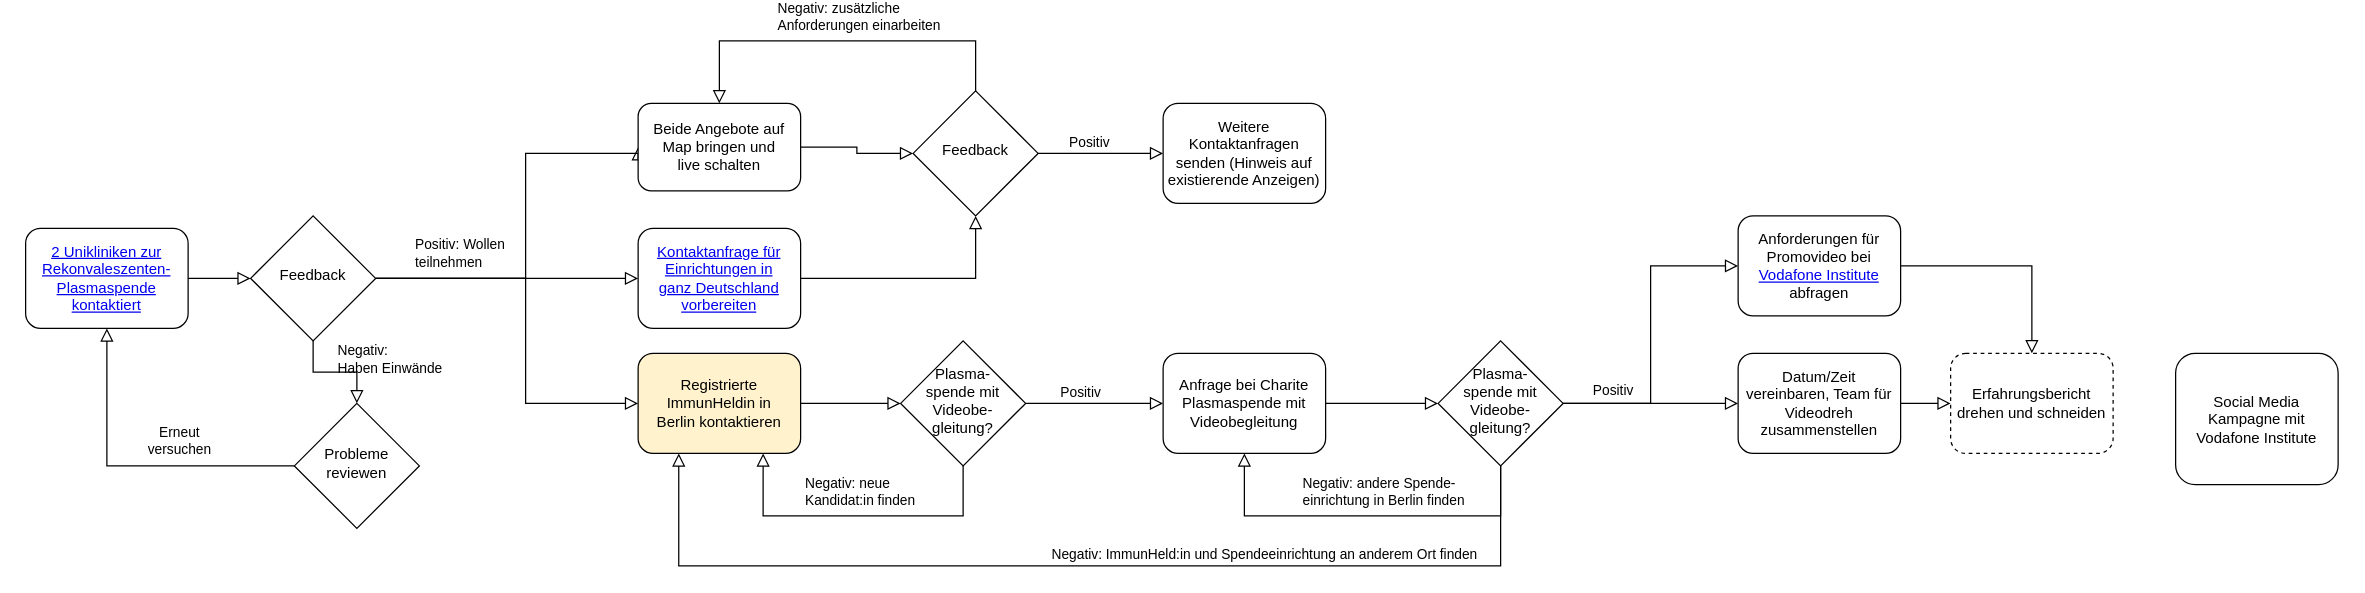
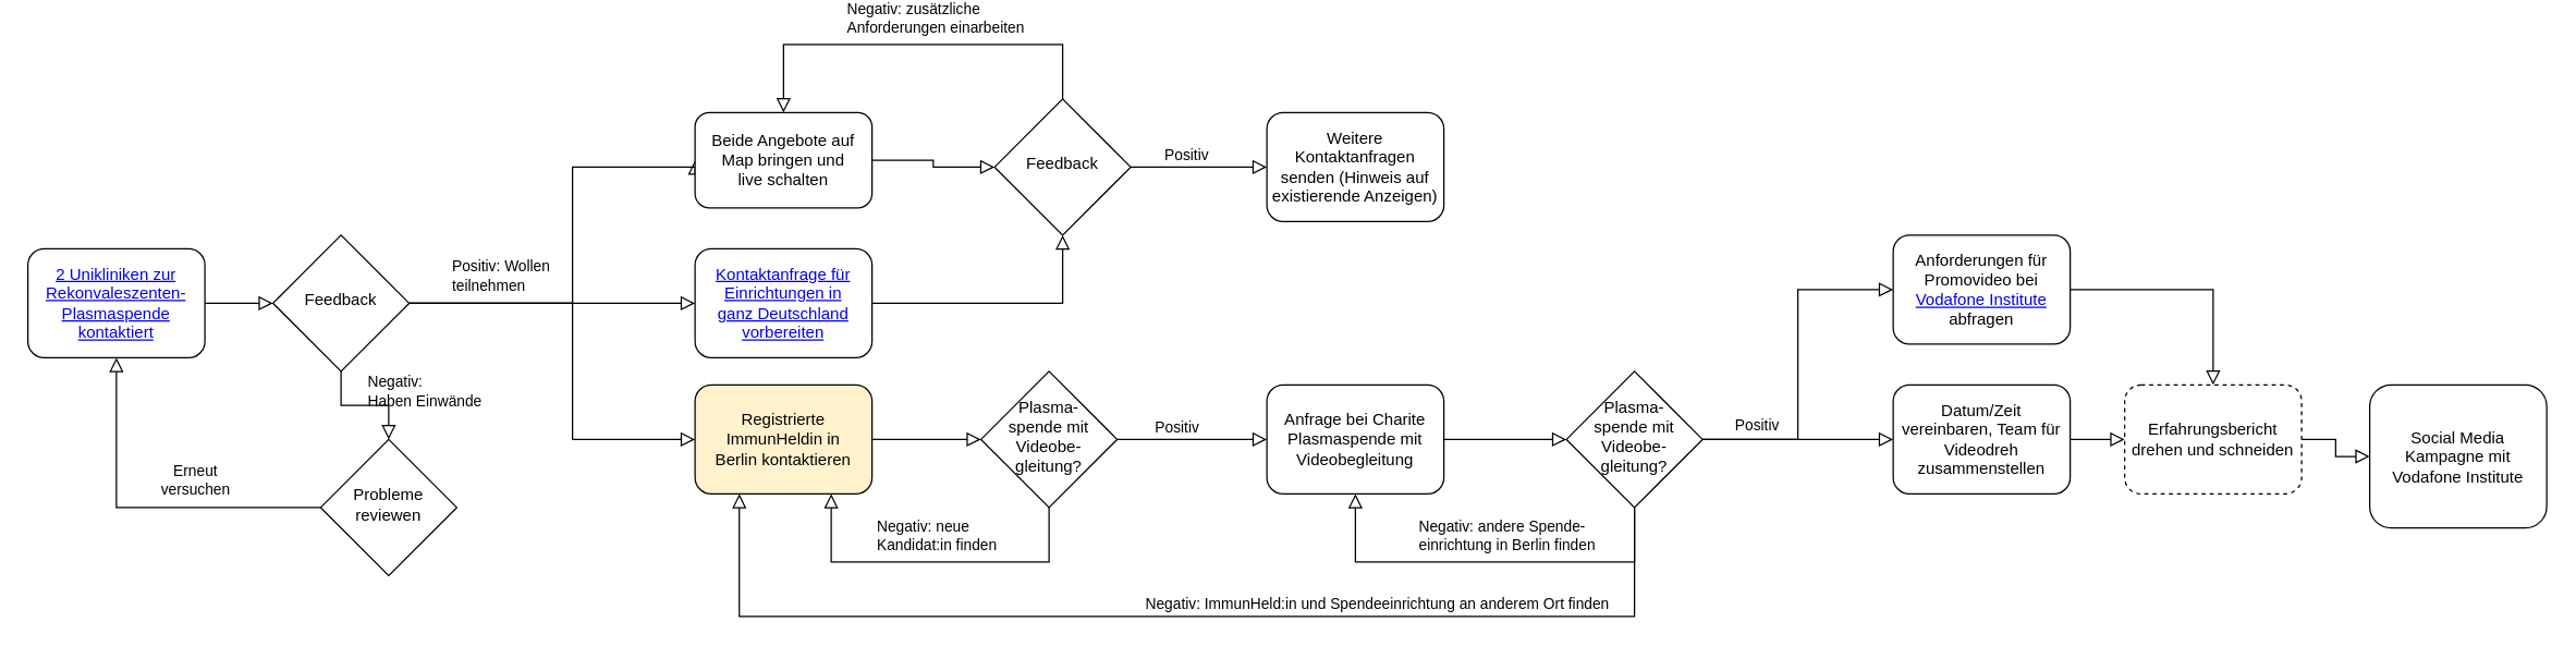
+ <mxCell id="39" style="edgeStyle=orthogonalEdgeStyle;rounded=0;orthogonalLoop=1;jettySize=auto;html=1;entryX=0;entryY=0.5;entryDx=0;entryDy=0;endArrow=block;endFill=0;endSize=8;strokeWidth=1;" edge="1" parent="1" source="40" target="43"><mxGeometry relative="1" as="geometry" /></mxCell>
